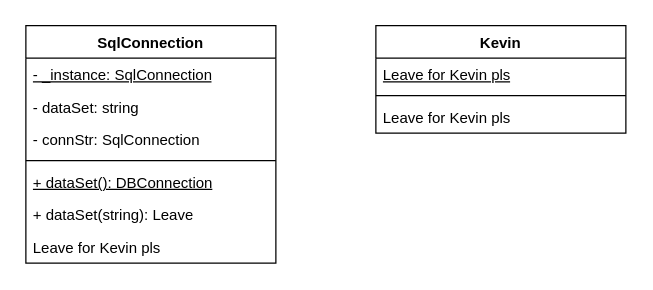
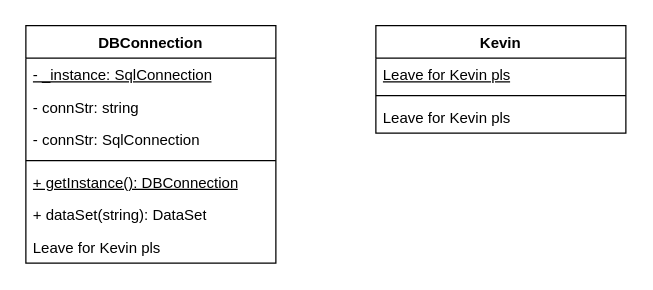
- <mxCell id="2" value="SqlConnection" style="swimlane;fontStyle=1;align=center;verticalAlign=top;childLayout=stackLayout;horizontal=1;startSize=26;horizontalStack=0;resizeParent=1;resizeParentMax=0;resizeLast=0;collapsible=1;marginBottom=0;whiteSpace=wrap;html=1;" vertex="1" parent="1"><mxGeometry x="20" y="20" width="200" height="190" as="geometry" /></mxCell>
+ <mxCell id="2" value="DBConnection" style="swimlane;fontStyle=1;align=center;verticalAlign=top;childLayout=stackLayout;horizontal=1;startSize=26;horizontalStack=0;resizeParent=1;resizeParentMax=0;resizeLast=0;collapsible=1;marginBottom=0;whiteSpace=wrap;html=1;" vertex="1" parent="1"><mxGeometry x="20" y="20" width="200" height="190" as="geometry" /></mxCell>
- <mxCell id="4" value="- dataSet: string" style="text;strokeColor=none;fillColor=none;align=left;verticalAlign=top;spacingLeft=4;spacingRight=4;overflow=hidden;rotatable=0;points=[[0,0.5],[1,0.5]];portConstraint=eastwest;whiteSpace=wrap;html=1;" vertex="1" parent="2"><mxGeometry y="52" width="200" height="26" as="geometry" /></mxCell>
+ <mxCell id="4" value="- connStr: string" style="text;strokeColor=none;fillColor=none;align=left;verticalAlign=top;spacingLeft=4;spacingRight=4;overflow=hidden;rotatable=0;points=[[0,0.5],[1,0.5]];portConstraint=eastwest;whiteSpace=wrap;html=1;" vertex="1" parent="2"><mxGeometry y="52" width="200" height="26" as="geometry" /></mxCell>
- <mxCell id="7" value="&lt;u&gt;+ dataSet(): DBConnection&lt;/u&gt;" style="text;strokeColor=none;fillColor=none;align=left;verticalAlign=top;spacingLeft=4;spacingRight=4;overflow=hidden;rotatable=0;points=[[0,0.5],[1,0.5]];portConstraint=eastwest;whiteSpace=wrap;html=1;" vertex="1" parent="2"><mxGeometry y="112" width="200" height="26" as="geometry" /></mxCell>
+ <mxCell id="7" value="&lt;u&gt;+ getInstance(): DBConnection&lt;/u&gt;" style="text;strokeColor=none;fillColor=none;align=left;verticalAlign=top;spacingLeft=4;spacingRight=4;overflow=hidden;rotatable=0;points=[[0,0.5],[1,0.5]];portConstraint=eastwest;whiteSpace=wrap;html=1;" vertex="1" parent="2"><mxGeometry y="112" width="200" height="26" as="geometry" /></mxCell>
- <mxCell id="8" value="+ dataSet(string): Leave" style="text;strokeColor=none;fillColor=none;align=left;verticalAlign=top;spacingLeft=4;spacingRight=4;overflow=hidden;rotatable=0;points=[[0,0.5],[1,0.5]];portConstraint=eastwest;whiteSpace=wrap;html=1;" vertex="1" parent="2"><mxGeometry y="138" width="200" height="26" as="geometry" /></mxCell>
+ <mxCell id="8" value="+ dataSet(string): DataSet" style="text;strokeColor=none;fillColor=none;align=left;verticalAlign=top;spacingLeft=4;spacingRight=4;overflow=hidden;rotatable=0;points=[[0,0.5],[1,0.5]];portConstraint=eastwest;whiteSpace=wrap;html=1;" vertex="1" parent="2"><mxGeometry y="138" width="200" height="26" as="geometry" /></mxCell>
